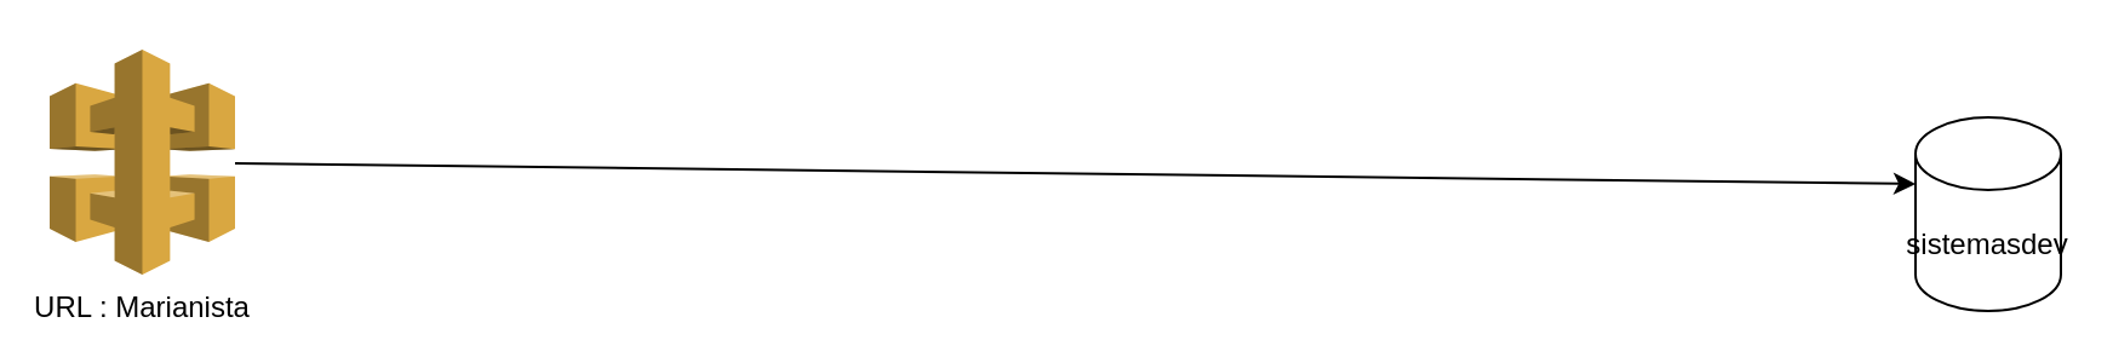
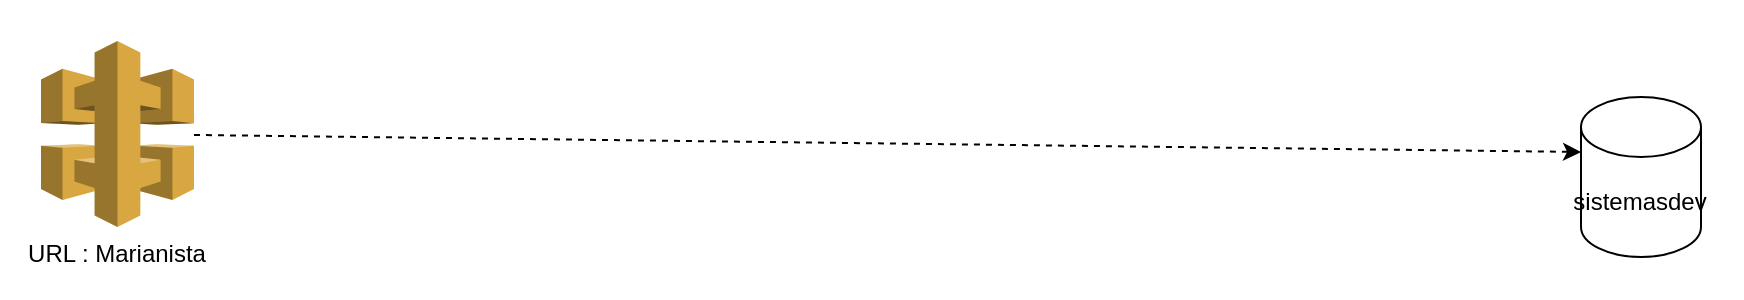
- <mxCell id="3" style="edgeStyle=none;html=1;entryX=0;entryY=0;entryDx=0;entryDy=27.5;entryPerimeter=0;fontColor=default;" parent="1" source="4" target="2" edge="1"><mxGeometry relative="1" as="geometry" /></mxCell>
+ <mxCell id="3" style="edgeStyle=none;html=1;entryX=0;entryY=0;entryDx=0;entryDy=27.5;entryPerimeter=0;fontColor=default;dashed=1;" parent="1" source="4" target="2" edge="1"><mxGeometry relative="1" as="geometry" /></mxCell>
